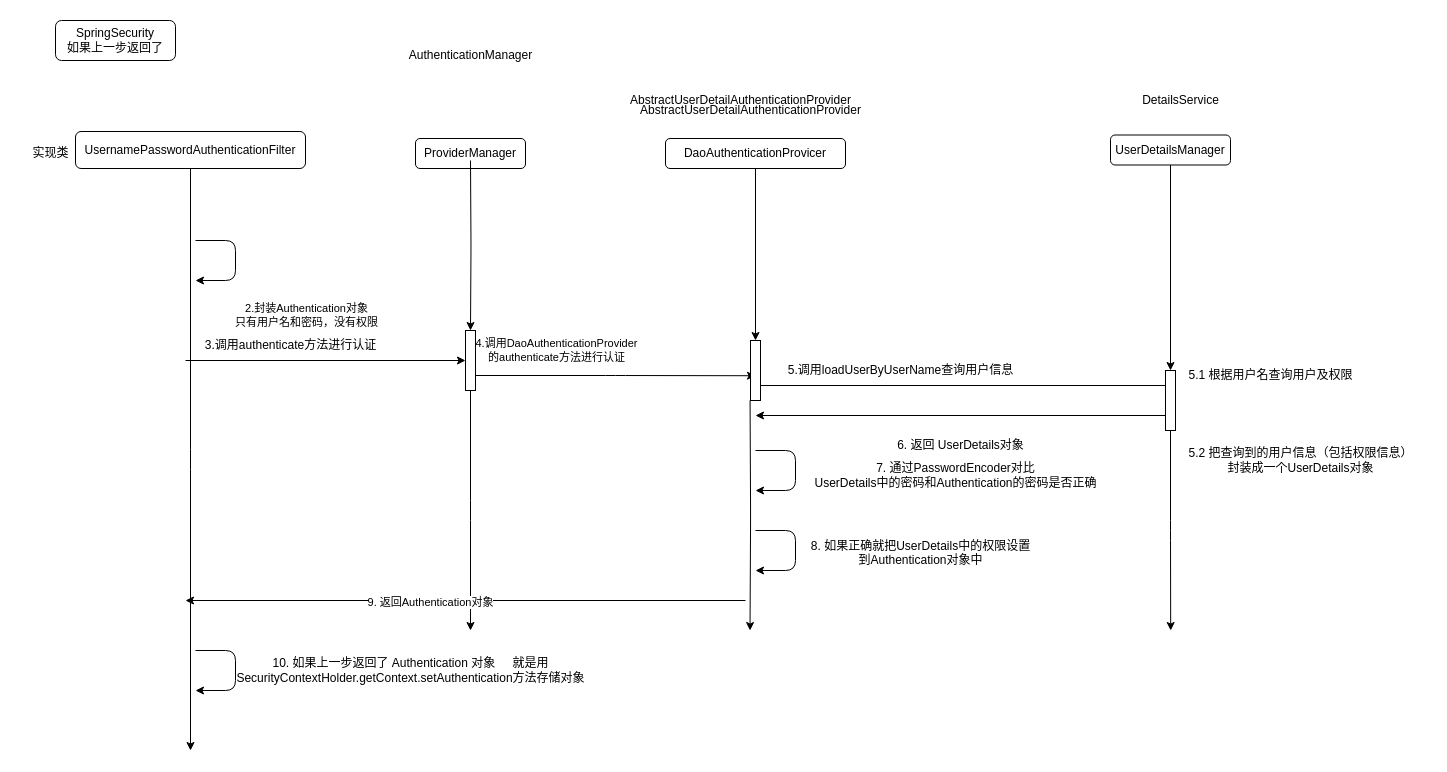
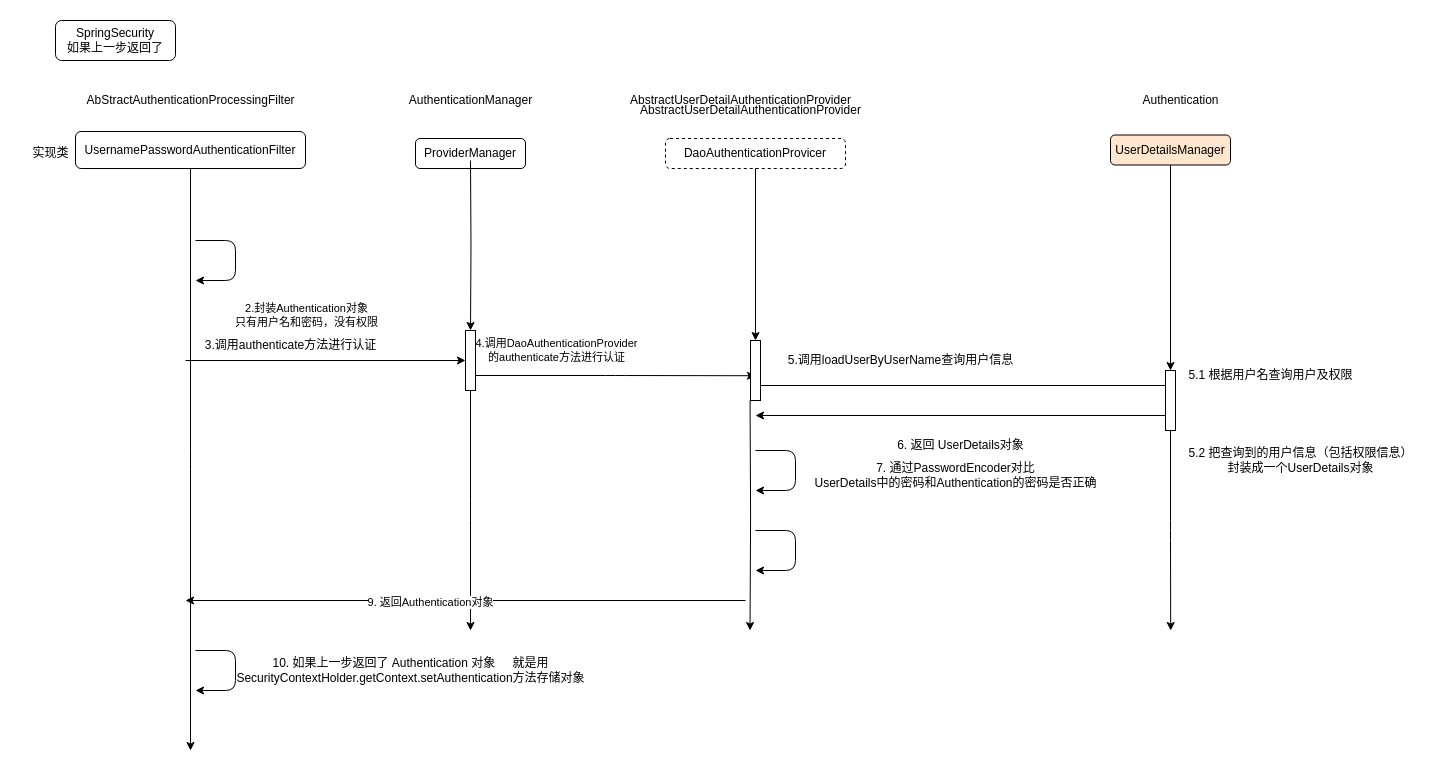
- <mxCell id="8" value="AuthenticationManager" style="text;html=1;align=center;verticalAlign=middle;resizable=0;points=[];autosize=1;strokeColor=none;fillColor=none;rounded=1;" vertex="1" parent="1"><mxGeometry x="395" y="40" width="150" height="30" as="geometry" /></mxCell>
+ <mxCell id="8" value="AuthenticationManager" style="text;html=1;align=center;verticalAlign=middle;resizable=0;points=[];autosize=1;strokeColor=none;fillColor=none;rounded=1;" vertex="1" parent="1"><mxGeometry x="395" y="85" width="150" height="30" as="geometry" /></mxCell>
+ <mxCell id="3" value="AbStractAuthenticationProcessingFilter" style="text;html=1;align=center;verticalAlign=middle;resizable=0;points=[];autosize=1;strokeColor=none;fillColor=none;rounded=1;" vertex="1" parent="1"><mxGeometry x="75" y="85" width="230" height="30" as="geometry" /></mxCell>
- <mxCell id="25" value="DetailsService" style="text;html=1;align=center;verticalAlign=middle;resizable=0;points=[];autosize=1;strokeColor=none;fillColor=none;" vertex="1" parent="1"><mxGeometry x="1130" y="85" width="100" height="30" as="geometry" /></mxCell>
+ <mxCell id="25" value="Authentication" style="text;html=1;align=center;verticalAlign=middle;resizable=0;points=[];autosize=1;strokeColor=none;fillColor=none;" vertex="1" parent="1"><mxGeometry x="1130" y="85" width="100" height="30" as="geometry" /></mxCell>
- <mxCell id="27" value="UserDetailsManager" style="whiteSpace=wrap;html=1;rounded=1;" vertex="1" parent="1"><mxGeometry x="1110" y="134.5" width="120" height="30" as="geometry" /></mxCell>
+ <mxCell id="27" value="UserDetailsManager" style="whiteSpace=wrap;html=1;rounded=1;fillColor=#ffe6cc;" vertex="1" parent="1"><mxGeometry x="1110" y="134.5" width="120" height="30" as="geometry" /></mxCell>
- <mxCell id="20" value="DaoAuthenticationProvicer" style="whiteSpace=wrap;html=1;rounded=1;" vertex="1" parent="1"><mxGeometry x="665" y="138" width="180" height="30" as="geometry" /></mxCell>
+ <mxCell id="20" value="DaoAuthenticationProvicer" style="whiteSpace=wrap;html=1;rounded=1;dashed=1;" vertex="1" parent="1"><mxGeometry x="665" y="138" width="180" height="30" as="geometry" /></mxCell>
- <mxCell id="24" value="5.调用loadUserByUserName查询用户信息" style="text;html=1;align=center;verticalAlign=middle;resizable=0;points=[];autosize=1;strokeColor=none;fillColor=none;" vertex="1" parent="1"><mxGeometry x="775" y="355" width="250" height="30" as="geometry" /></mxCell>
+ <mxCell id="24" value="5.调用loadUserByUserName查询用户信息" style="text;html=1;align=center;verticalAlign=middle;resizable=0;points=[];autosize=1;strokeColor=none;fillColor=none;" vertex="1" parent="1"><mxGeometry x="775" y="345" width="250" height="30" as="geometry" /></mxCell>
- <mxCell id="38" value="8. 如果正确就把UserDetails中的权限设置&lt;br&gt;到Authentication对象中&lt;div&gt;&lt;br&gt;&lt;/div&gt;" style="text;html=1;align=center;verticalAlign=middle;resizable=0;points=[];autosize=1;strokeColor=none;fillColor=none;" vertex="1" parent="1"><mxGeometry x="800" y="530" width="240" height="60" as="geometry" /></mxCell>
